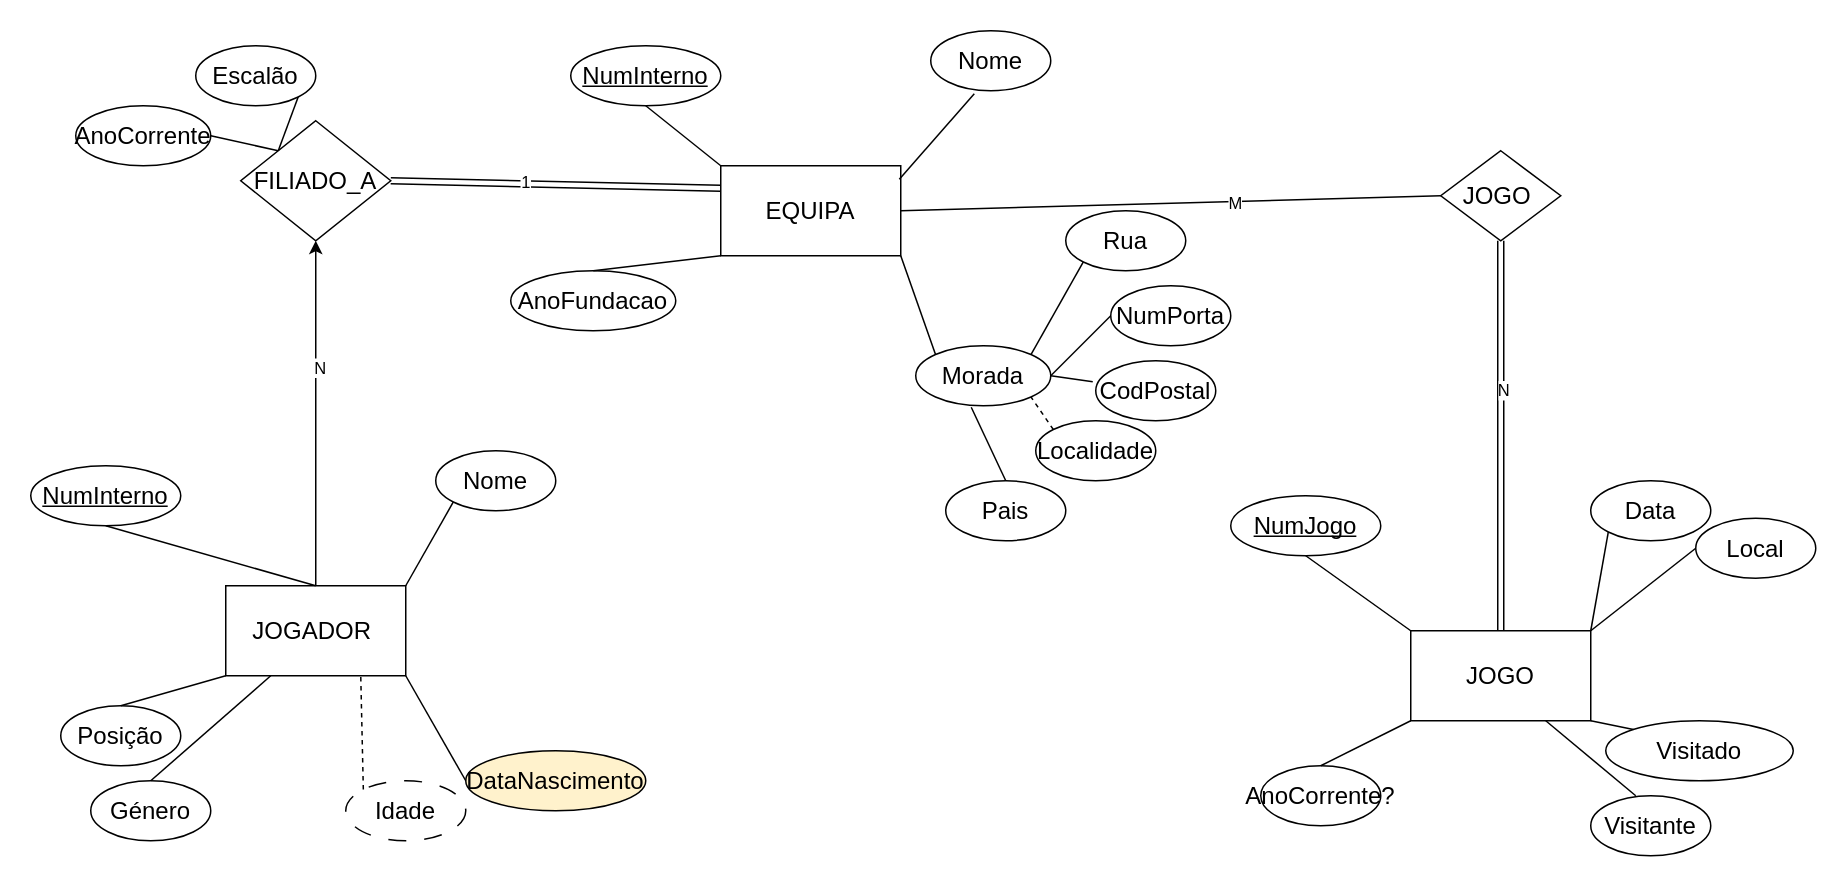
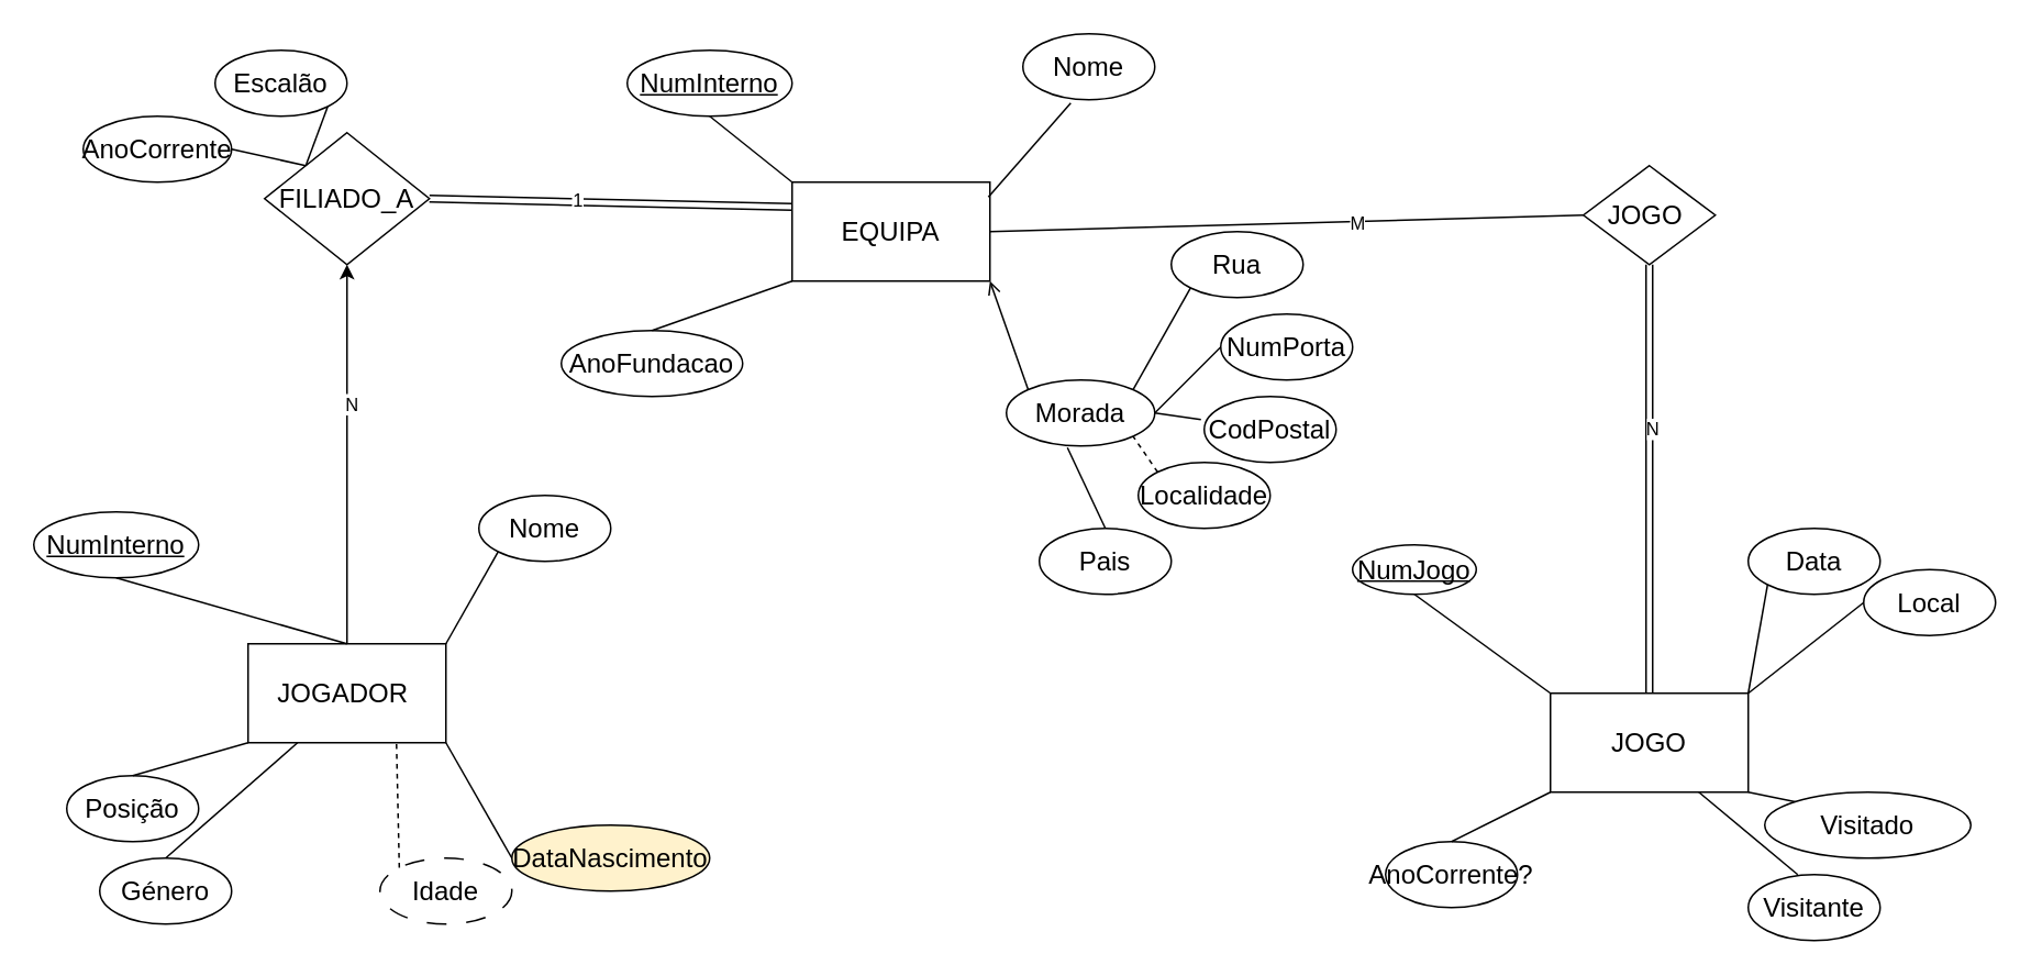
- <mxCell id="39" value="" style="endArrow=none;html=1;rounded=0;entryX=1;entryY=1;entryDx=0;entryDy=0;exitX=0;exitY=0;exitDx=0;exitDy=0;" edge="1" parent="1" source="5" target="2"><mxGeometry width="50" height="50" relative="1" as="geometry"><mxPoint x="510" y="300" as="sourcePoint" /><mxPoint x="560" y="250" as="targetPoint" /></mxGeometry></mxCell>
+ <mxCell id="39" value="" style="endArrow=open;html=1;rounded=0;entryX=1;entryY=1;entryDx=0;entryDy=0;exitX=0;exitY=0;exitDx=0;exitDy=0;" edge="1" parent="1" source="5" target="2"><mxGeometry width="50" height="50" relative="1" as="geometry"><mxPoint x="510" y="300" as="sourcePoint" /><mxPoint x="560" y="250" as="targetPoint" /></mxGeometry></mxCell>
- <mxCell id="11" value="&lt;span id=&quot;docs-internal-guid-71a272b1-7fff-f8c9-c570-5a729c739292&quot;&gt;&lt;span style=&quot;font-size: 12pt; font-family: Calibri, sans-serif; background-color: transparent; font-variant-numeric: normal; font-variant-east-asian: normal; font-variant-alternates: normal; font-variant-position: normal; font-variant-emoji: normal; vertical-align: baseline; white-space-collapse: preserve;&quot;&gt;AnoFundacao&lt;/span&gt;&lt;/span&gt;" style="ellipse;whiteSpace=wrap;html=1;" vertex="1" parent="1"><mxGeometry x="340" y="180" width="110" height="40" as="geometry" /></mxCell>
+ <mxCell id="11" value="&lt;span id=&quot;docs-internal-guid-71a272b1-7fff-f8c9-c570-5a729c739292&quot;&gt;&lt;span style=&quot;font-size: 12pt; font-family: Calibri, sans-serif; background-color: transparent; font-variant-numeric: normal; font-variant-east-asian: normal; font-variant-alternates: normal; font-variant-position: normal; font-variant-emoji: normal; vertical-align: baseline; white-space-collapse: preserve;&quot;&gt;AnoFundacao&lt;/span&gt;&lt;/span&gt;" style="ellipse;whiteSpace=wrap;html=1;" vertex="1" parent="1"><mxGeometry x="340" y="200" width="110" height="40" as="geometry" /></mxCell>
- <mxCell id="20" value="&lt;span id=&quot;docs-internal-guid-4facf239-7fff-aa49-133b-dee4ff546815&quot;&gt;&lt;span style=&quot;font-size: 12pt; font-family: Calibri, sans-serif; background-color: transparent; font-variant-numeric: normal; font-variant-east-asian: normal; font-variant-alternates: normal; font-variant-position: normal; font-variant-emoji: normal; text-decoration-skip-ink: none; vertical-align: baseline; white-space-collapse: preserve;&quot;&gt;NumJogo&lt;/span&gt;&lt;/span&gt;" style="ellipse;whiteSpace=wrap;html=1;align=center;fontStyle=4;" vertex="1" parent="1"><mxGeometry x="820" y="330" width="100" height="40" as="geometry" /></mxCell>
+ <mxCell id="20" value="&lt;span id=&quot;docs-internal-guid-4facf239-7fff-aa49-133b-dee4ff546815&quot;&gt;&lt;span style=&quot;font-size: 12pt; font-family: Calibri, sans-serif; background-color: transparent; font-variant-numeric: normal; font-variant-east-asian: normal; font-variant-alternates: normal; font-variant-position: normal; font-variant-emoji: normal; text-decoration-skip-ink: none; vertical-align: baseline; white-space-collapse: preserve;&quot;&gt;NumJogo&lt;/span&gt;&lt;/span&gt;" style="ellipse;whiteSpace=wrap;html=1;align=center;fontStyle=4;" vertex="1" parent="1"><mxGeometry x="820" y="330" width="75" height="30" as="geometry" /></mxCell>
